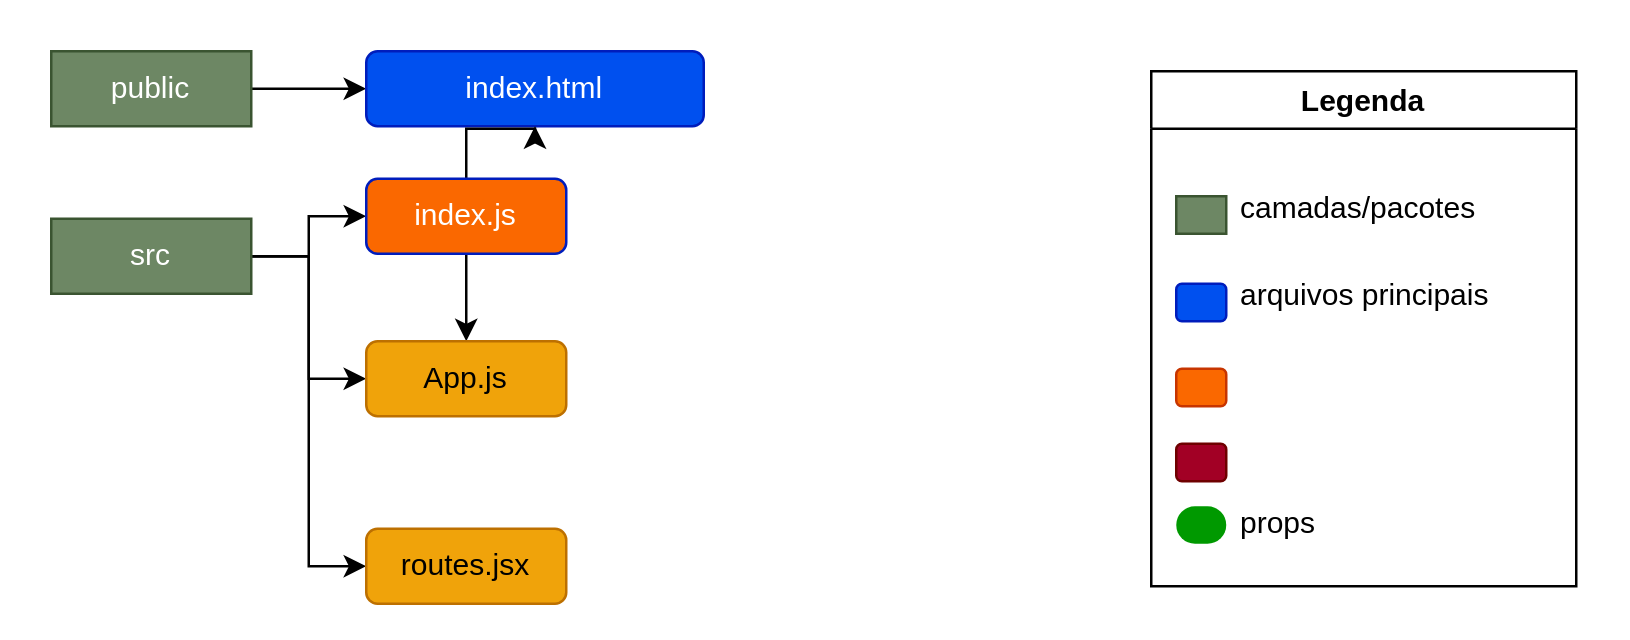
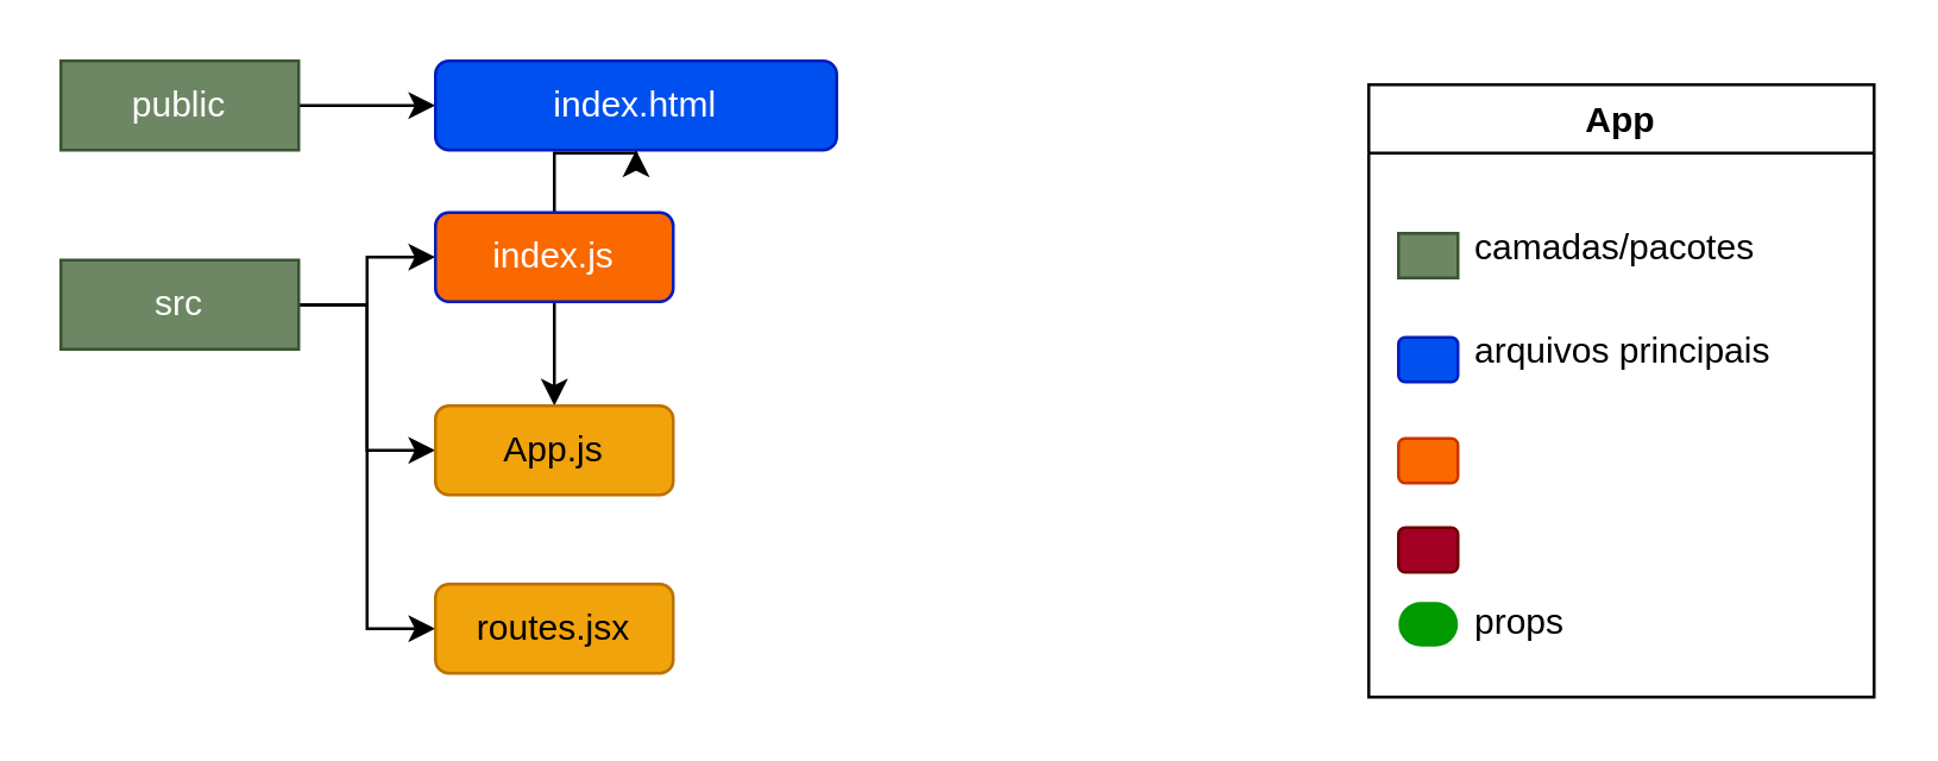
- <mxCell id="13" value="Legenda" style="swimlane;" parent="1" vertex="1"><mxGeometry x="460" y="28" width="170" height="206" as="geometry"><mxRectangle x="490" y="55" width="130" height="23" as="alternateBounds" /></mxGeometry></mxCell>
+ <mxCell id="13" value="App" style="swimlane;" parent="1" vertex="1"><mxGeometry x="460" y="28" width="170" height="206" as="geometry"><mxRectangle x="490" y="55" width="130" height="23" as="alternateBounds" /></mxGeometry></mxCell>
- <mxCell id="22" value="routes.jsx" style="rounded=1;whiteSpace=wrap;html=1;fillColor=#f0a30a;strokeColor=#BD7000;fontColor=#000000;" parent="1" vertex="1"><mxGeometry x="146" y="211" width="80" height="30" as="geometry" /></mxCell>
+ <mxCell id="22" value="routes.jsx" style="rounded=1;whiteSpace=wrap;html=1;fillColor=#f0a30a;strokeColor=#BD7000;fontColor=#000000;" parent="1" vertex="1"><mxGeometry x="146" y="196" width="80" height="30" as="geometry" /></mxCell>
